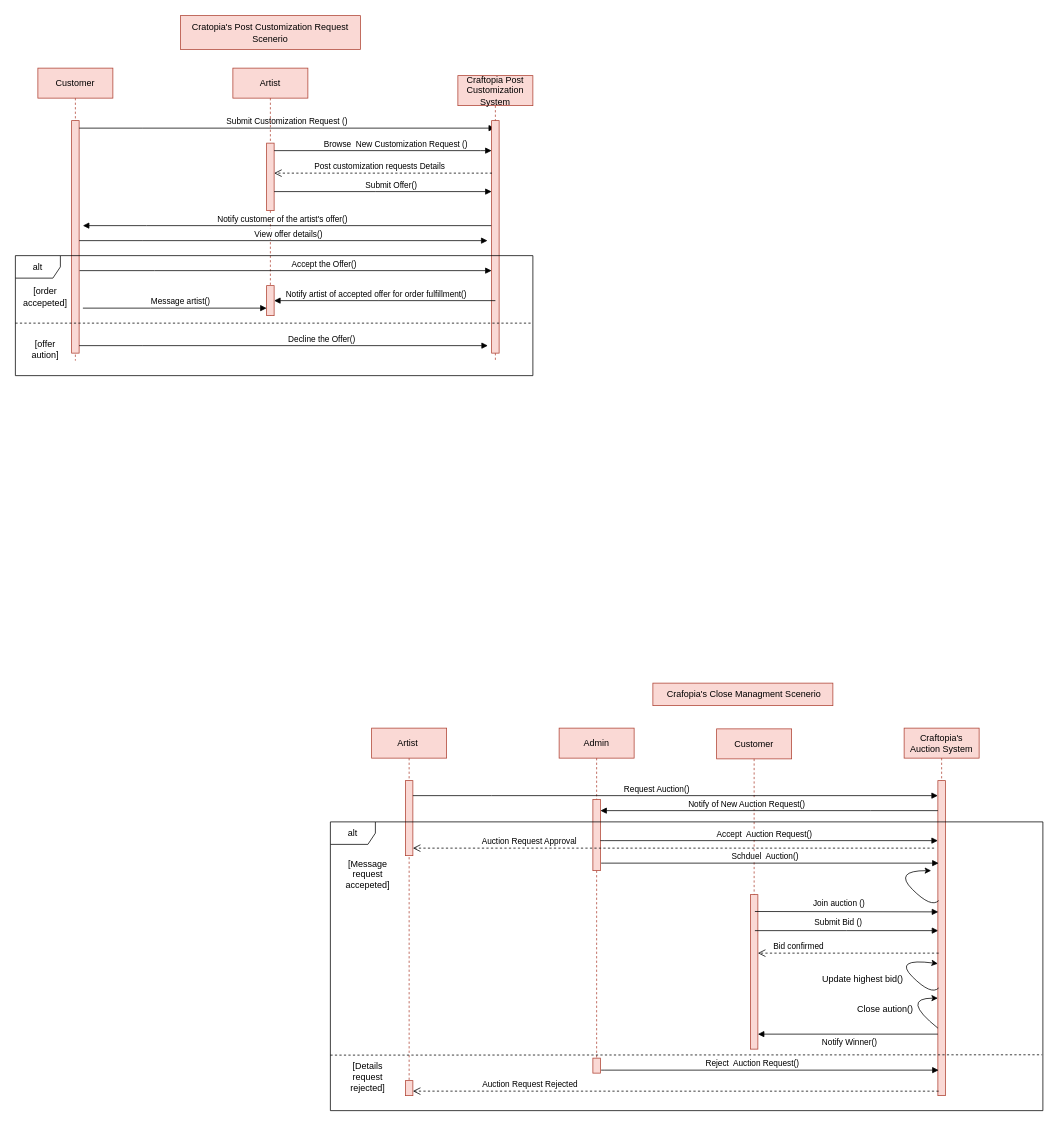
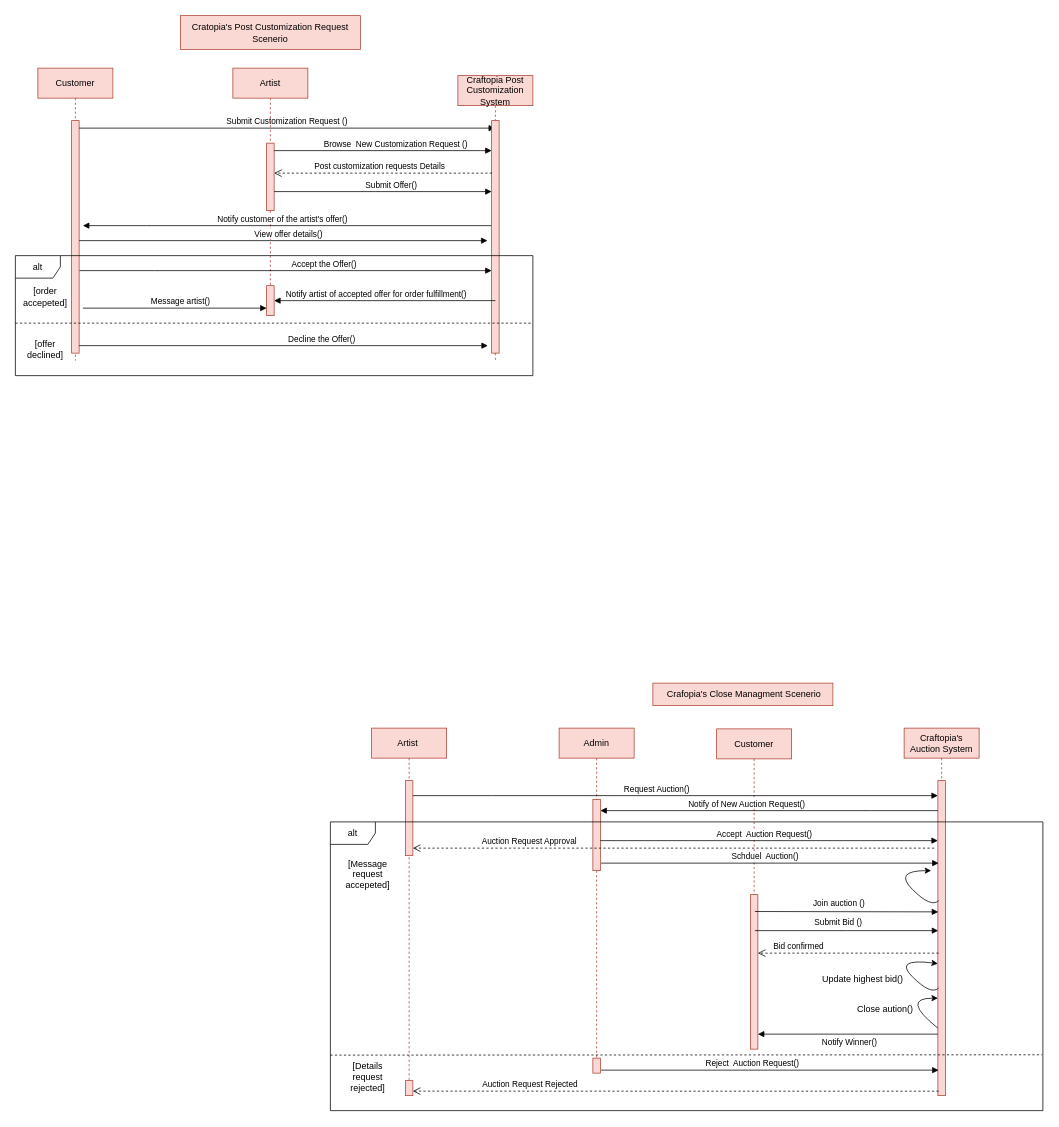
- <mxCell id="37" value="[offer aution]" style="text;html=1;align=center;verticalAlign=middle;whiteSpace=wrap;rounded=0;" parent="1" vertex="1"><mxGeometry x="30" y="450" width="60" height="30" as="geometry" /></mxCell>
+ <mxCell id="37" value="[offer declined]" style="text;html=1;align=center;verticalAlign=middle;whiteSpace=wrap;rounded=0;" parent="1" vertex="1"><mxGeometry x="30" y="450" width="60" height="30" as="geometry" /></mxCell>
